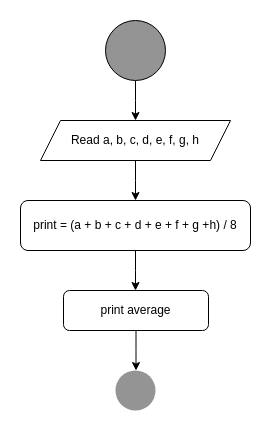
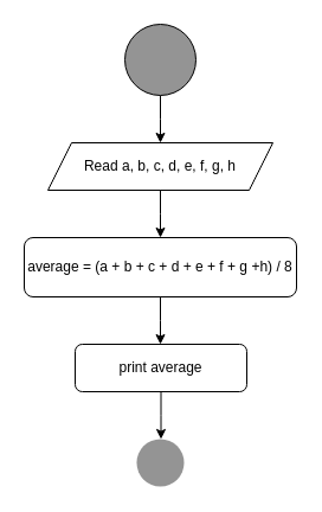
- <mxCell id="7" value="print = (a + b + c + d + e + f + g +h) / 8" style="rounded=1;whiteSpace=wrap;html=1;fillColor=default;" vertex="1" parent="1"><mxGeometry x="20" y="200" width="230" height="50" as="geometry" /></mxCell>
+ <mxCell id="7" value="average = (a + b + c + d + e + f + g +h) / 8" style="rounded=1;whiteSpace=wrap;html=1;fillColor=default;" vertex="1" parent="1"><mxGeometry x="20" y="200" width="230" height="50" as="geometry" /></mxCell>
